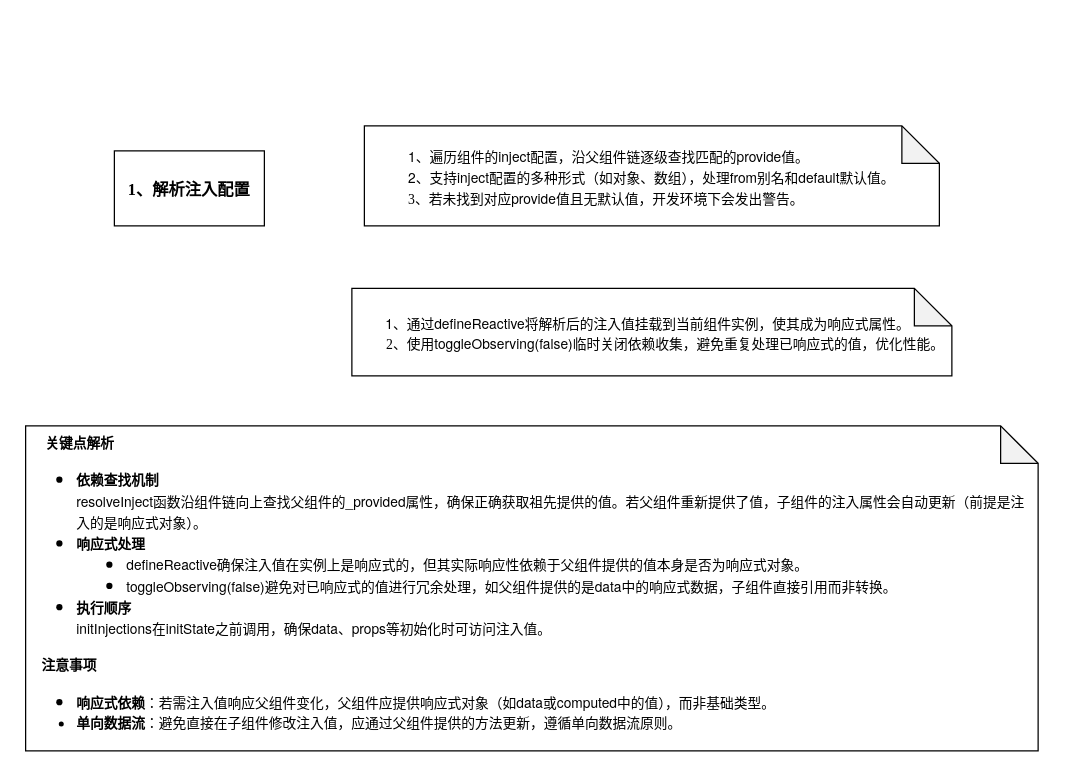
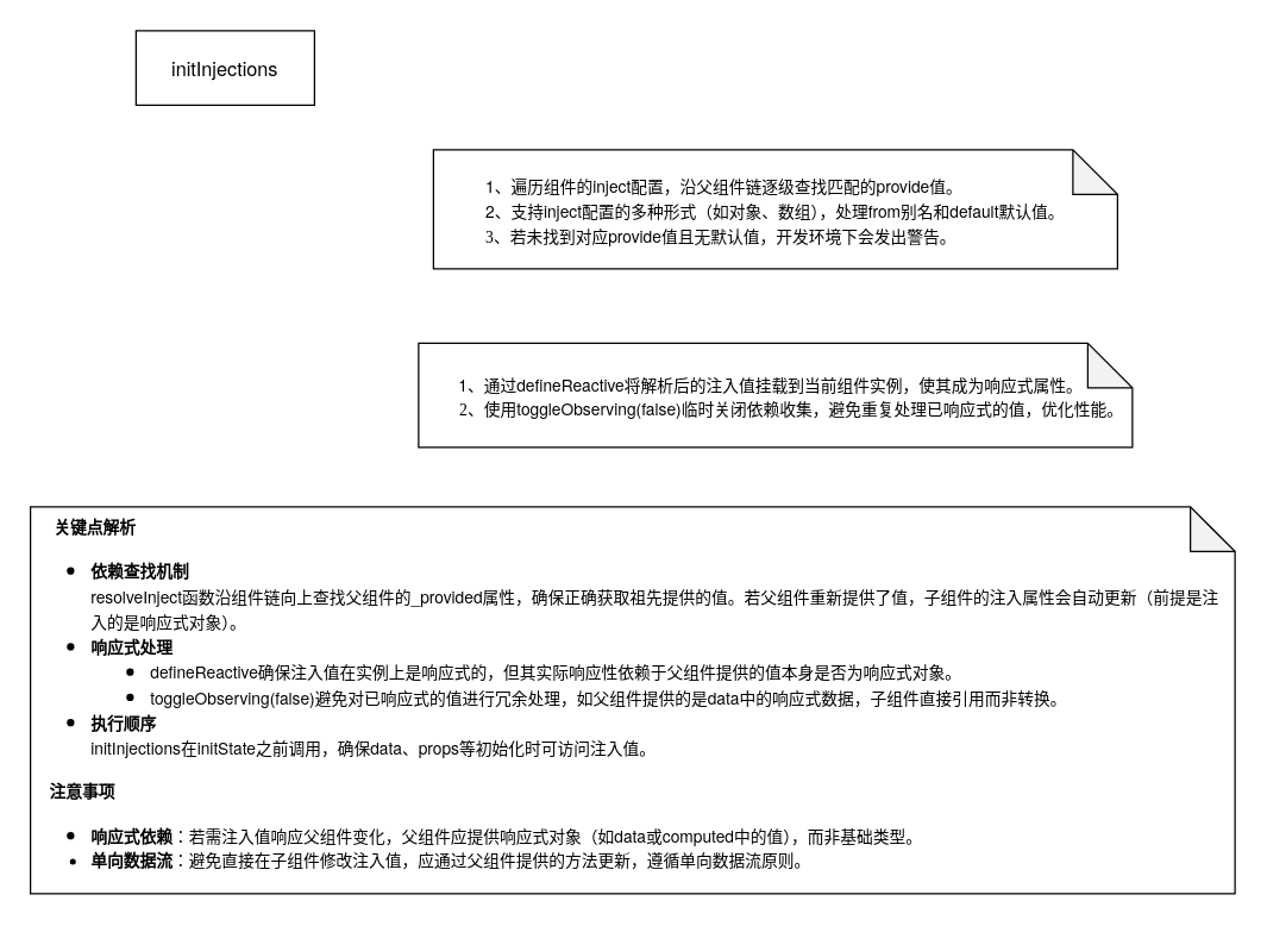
+ <mxCell id="2" value="&lt;p style=&quot;margin: 0px; font-variant-numeric: normal; font-variant-east-asian: normal; font-variant-alternates: normal; font-size-adjust: none; font-kerning: auto; font-optical-sizing: auto; font-feature-settings: normal; font-variation-settings: normal; font-variant-position: normal; font-variant-emoji: normal; font-stretch: normal; font-size: 13px; line-height: normal; font-family: &amp;quot;Helvetica Neue&amp;quot;; text-align: start;&quot; class=&quot;p1&quot;&gt;initInjections&lt;/p&gt;" style="rounded=0;whiteSpace=wrap;html=1;" vertex="1" parent="1"><mxGeometry x="91" y="20" width="120" height="50" as="geometry" /></mxCell>
- <mxCell id="3" value="&lt;p style=&quot;margin: 0px; font-variant-numeric: normal; font-variant-east-asian: normal; font-variant-alternates: normal; font-size-adjust: none; font-kerning: auto; font-optical-sizing: auto; font-feature-settings: normal; font-variation-settings: normal; font-variant-position: normal; font-variant-emoji: normal; font-stretch: normal; font-size: 13px; line-height: normal; font-family: &amp;quot;PingFang SC Semibold&amp;quot;; text-align: start;&quot; class=&quot;p1&quot;&gt;&lt;span style=&quot;font-variant-numeric: normal; font-variant-east-asian: normal; font-variant-alternates: normal; font-size-adjust: none; font-kerning: auto; font-optical-sizing: auto; font-feature-settings: normal; font-variation-settings: normal; font-variant-position: normal; font-variant-emoji: normal; font-stretch: normal; line-height: normal; font-family: &amp;quot;PingFang SC&amp;quot;;&quot; class=&quot;s1&quot;&gt;&lt;b&gt;1、解析注入配置&lt;/b&gt;&lt;/span&gt;&lt;/p&gt;" style="rounded=0;whiteSpace=wrap;html=1;" vertex="1" parent="1"><mxGeometry x="91" y="120" width="120" height="60" as="geometry" /></mxCell>
